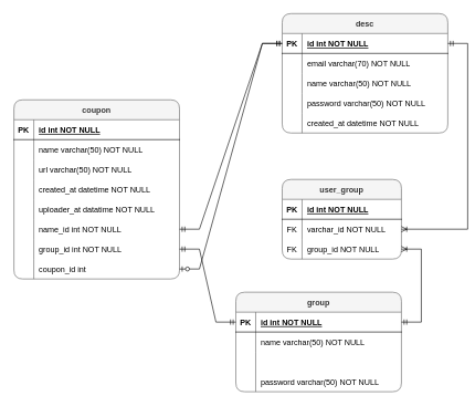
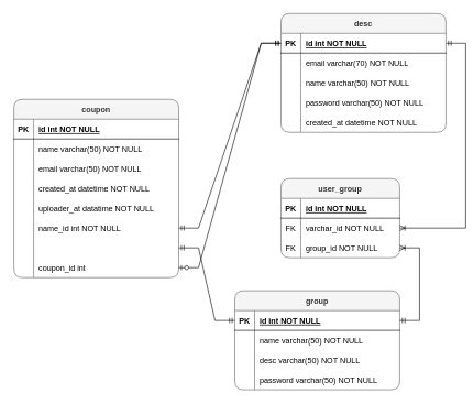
- <mxCell id="11" value="url varchar(50) NOT NULL" style="shape=partialRectangle;overflow=hidden;connectable=0;fillColor=none;top=0;left=0;bottom=0;right=0;align=left;spacingLeft=6;" parent="9" vertex="1"><mxGeometry x="30" width="220" height="30" as="geometry"><mxRectangle width="220" height="30" as="alternateBounds" /></mxGeometry></mxCell>
+ <mxCell id="11" value="email varchar(50) NOT NULL" style="shape=partialRectangle;overflow=hidden;connectable=0;fillColor=none;top=0;left=0;bottom=0;right=0;align=left;spacingLeft=6;" parent="9" vertex="1"><mxGeometry x="30" width="220" height="30" as="geometry"><mxRectangle width="220" height="30" as="alternateBounds" /></mxGeometry></mxCell>
- <mxCell id="23" value="group_id int NOT NULL" style="shape=partialRectangle;overflow=hidden;connectable=0;fillColor=none;top=0;left=0;bottom=0;right=0;align=left;spacingLeft=6;" parent="21" vertex="1"><mxGeometry x="30" width="220" height="30" as="geometry"><mxRectangle width="220" height="30" as="alternateBounds" /></mxGeometry></mxCell>
+ <mxCell id="62" value="desc varchar(50) NOT NULL" style="shape=partialRectangle;overflow=hidden;connectable=0;fillColor=none;top=0;left=0;bottom=0;right=0;align=left;spacingLeft=6;" parent="60" vertex="1"><mxGeometry x="30" width="220" height="30" as="geometry"><mxRectangle width="220" height="30" as="alternateBounds" /></mxGeometry></mxCell>
